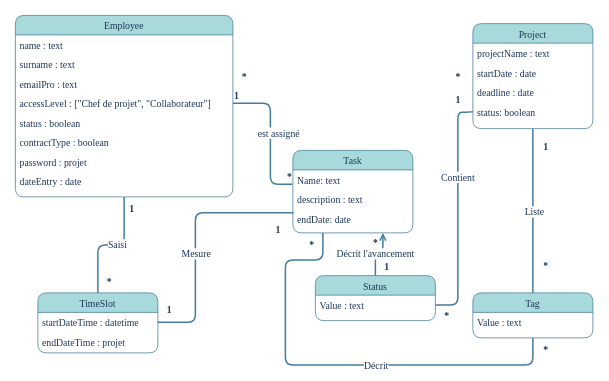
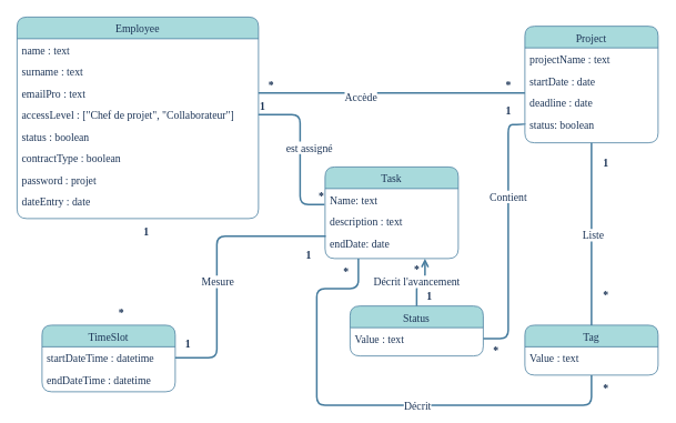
+ <mxCell id="35" style="edgeStyle=orthogonalEdgeStyle;rounded=1;orthogonalLoop=1;jettySize=auto;html=1;entryX=0;entryY=0.077;entryDx=0;entryDy=0;entryPerimeter=0;endArrow=none;endFill=0;fontSize=13;fontStyle=0;fontFamily=Tahoma;labelBorderColor=none;labelBackgroundColor=none;fontColor=default;strokeColor=#457B9D;strokeWidth=2;" parent="1" source="7" target="22" edge="1"><mxGeometry relative="1" as="geometry" /></mxCell>
+ <mxCell id="36" value="Accède" style="edgeLabel;html=1;align=center;verticalAlign=middle;resizable=0;points=[];fontSize=13;fontStyle=0;fontFamily=Tahoma;labelBorderColor=none;rounded=1;labelBackgroundColor=default;fontColor=#1D3557;" parent="35" vertex="1" connectable="0"><mxGeometry x="-0.237" y="-4" relative="1" as="geometry"><mxPoint as="offset" /></mxGeometry></mxCell>
- <mxCell id="2" style="edgeStyle=orthogonalEdgeStyle;rounded=1;orthogonalLoop=1;jettySize=auto;html=1;exitX=0.5;exitY=1;exitDx=0;exitDy=0;entryX=0.5;entryY=0;entryDx=0;entryDy=0;endArrow=none;endFill=0;fontSize=13;fontStyle=0;fontFamily=Tahoma;labelBorderColor=none;labelBackgroundColor=none;fontColor=default;strokeColor=#457B9D;strokeWidth=2;" parent="1" source="4" target="32" edge="1"><mxGeometry relative="1" as="geometry" /></mxCell>
- <mxCell id="3" value="Saisi" style="edgeLabel;html=1;align=center;verticalAlign=middle;resizable=0;points=[];fontSize=13;fontStyle=0;fontFamily=Tahoma;labelBorderColor=none;rounded=1;labelBackgroundColor=default;fontColor=#1D3557;" parent="2" vertex="1" connectable="0"><mxGeometry x="-0.094" y="-1" relative="1" as="geometry"><mxPoint as="offset" /></mxGeometry></mxCell>
- <mxCell id="34" value="endDateTime : projet" style="text;align=left;verticalAlign=top;spacingLeft=4;spacingRight=4;overflow=hidden;rotatable=0;points=[[0,0.5],[1,0.5]];portConstraint=eastwest;rounded=1;shadow=0;html=0;fontSize=13;fontStyle=0;fontFamily=Tahoma;labelBorderColor=none;labelBackgroundColor=none;fontColor=#1D3557;" parent="32" vertex="1"><mxGeometry y="52" width="160" height="26" as="geometry" /></mxCell>
+ <mxCell id="34" value="endDateTime : datetime" style="text;align=left;verticalAlign=top;spacingLeft=4;spacingRight=4;overflow=hidden;rotatable=0;points=[[0,0.5],[1,0.5]];portConstraint=eastwest;rounded=1;shadow=0;html=0;fontSize=13;fontStyle=0;fontFamily=Tahoma;labelBorderColor=none;labelBackgroundColor=none;fontColor=#1D3557;" parent="32" vertex="1"><mxGeometry y="52" width="160" height="26" as="geometry" /></mxCell>
